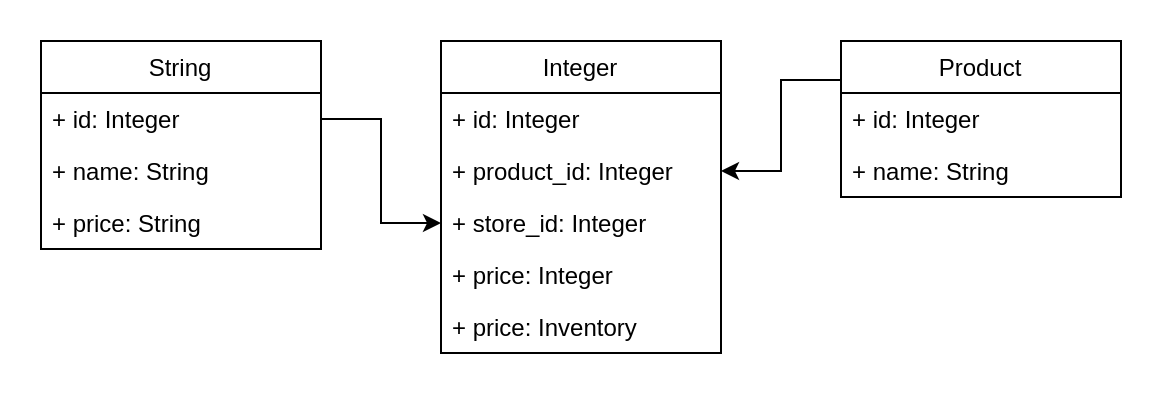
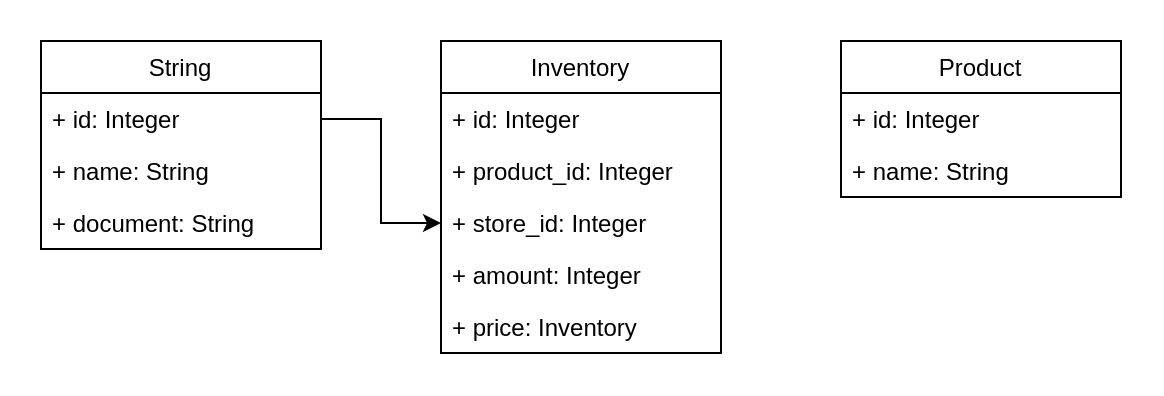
- <mxCell id="10" value="Integer" style="swimlane;fontStyle=0;childLayout=stackLayout;horizontal=1;startSize=26;fillColor=none;horizontalStack=0;resizeParent=1;resizeParentMax=0;resizeLast=0;collapsible=1;marginBottom=0;" vertex="1" parent="1"><mxGeometry x="220" y="20" width="140" height="156" as="geometry" /></mxCell>
+ <mxCell id="10" value="Inventory" style="swimlane;fontStyle=0;childLayout=stackLayout;horizontal=1;startSize=26;fillColor=none;horizontalStack=0;resizeParent=1;resizeParentMax=0;resizeLast=0;collapsible=1;marginBottom=0;" vertex="1" parent="1"><mxGeometry x="220" y="20" width="140" height="156" as="geometry" /></mxCell>
- <mxCell id="6" style="edgeStyle=orthogonalEdgeStyle;rounded=0;orthogonalLoop=1;jettySize=auto;html=1;exitX=0;exitY=0.25;exitDx=0;exitDy=0;entryX=1;entryY=0.5;entryDx=0;entryDy=0;" edge="1" parent="1" source="7" target="12"><mxGeometry relative="1" as="geometry" /></mxCell>
- <mxCell id="5" value="+ price: String" style="text;strokeColor=none;fillColor=none;align=left;verticalAlign=top;spacingLeft=4;spacingRight=4;overflow=hidden;rotatable=0;points=[[0,0.5],[1,0.5]];portConstraint=eastwest;" vertex="1" parent="2"><mxGeometry y="78" width="140" height="26" as="geometry" /></mxCell>
+ <mxCell id="5" value="+ document: String" style="text;strokeColor=none;fillColor=none;align=left;verticalAlign=top;spacingLeft=4;spacingRight=4;overflow=hidden;rotatable=0;points=[[0,0.5],[1,0.5]];portConstraint=eastwest;" vertex="1" parent="2"><mxGeometry y="78" width="140" height="26" as="geometry" /></mxCell>
- <mxCell id="14" value="+ price: Integer" style="text;strokeColor=none;fillColor=none;align=left;verticalAlign=top;spacingLeft=4;spacingRight=4;overflow=hidden;rotatable=0;points=[[0,0.5],[1,0.5]];portConstraint=eastwest;" vertex="1" parent="10"><mxGeometry y="104" width="140" height="26" as="geometry" /></mxCell>
+ <mxCell id="14" value="+ amount: Integer" style="text;strokeColor=none;fillColor=none;align=left;verticalAlign=top;spacingLeft=4;spacingRight=4;overflow=hidden;rotatable=0;points=[[0,0.5],[1,0.5]];portConstraint=eastwest;" vertex="1" parent="10"><mxGeometry y="104" width="140" height="26" as="geometry" /></mxCell>
